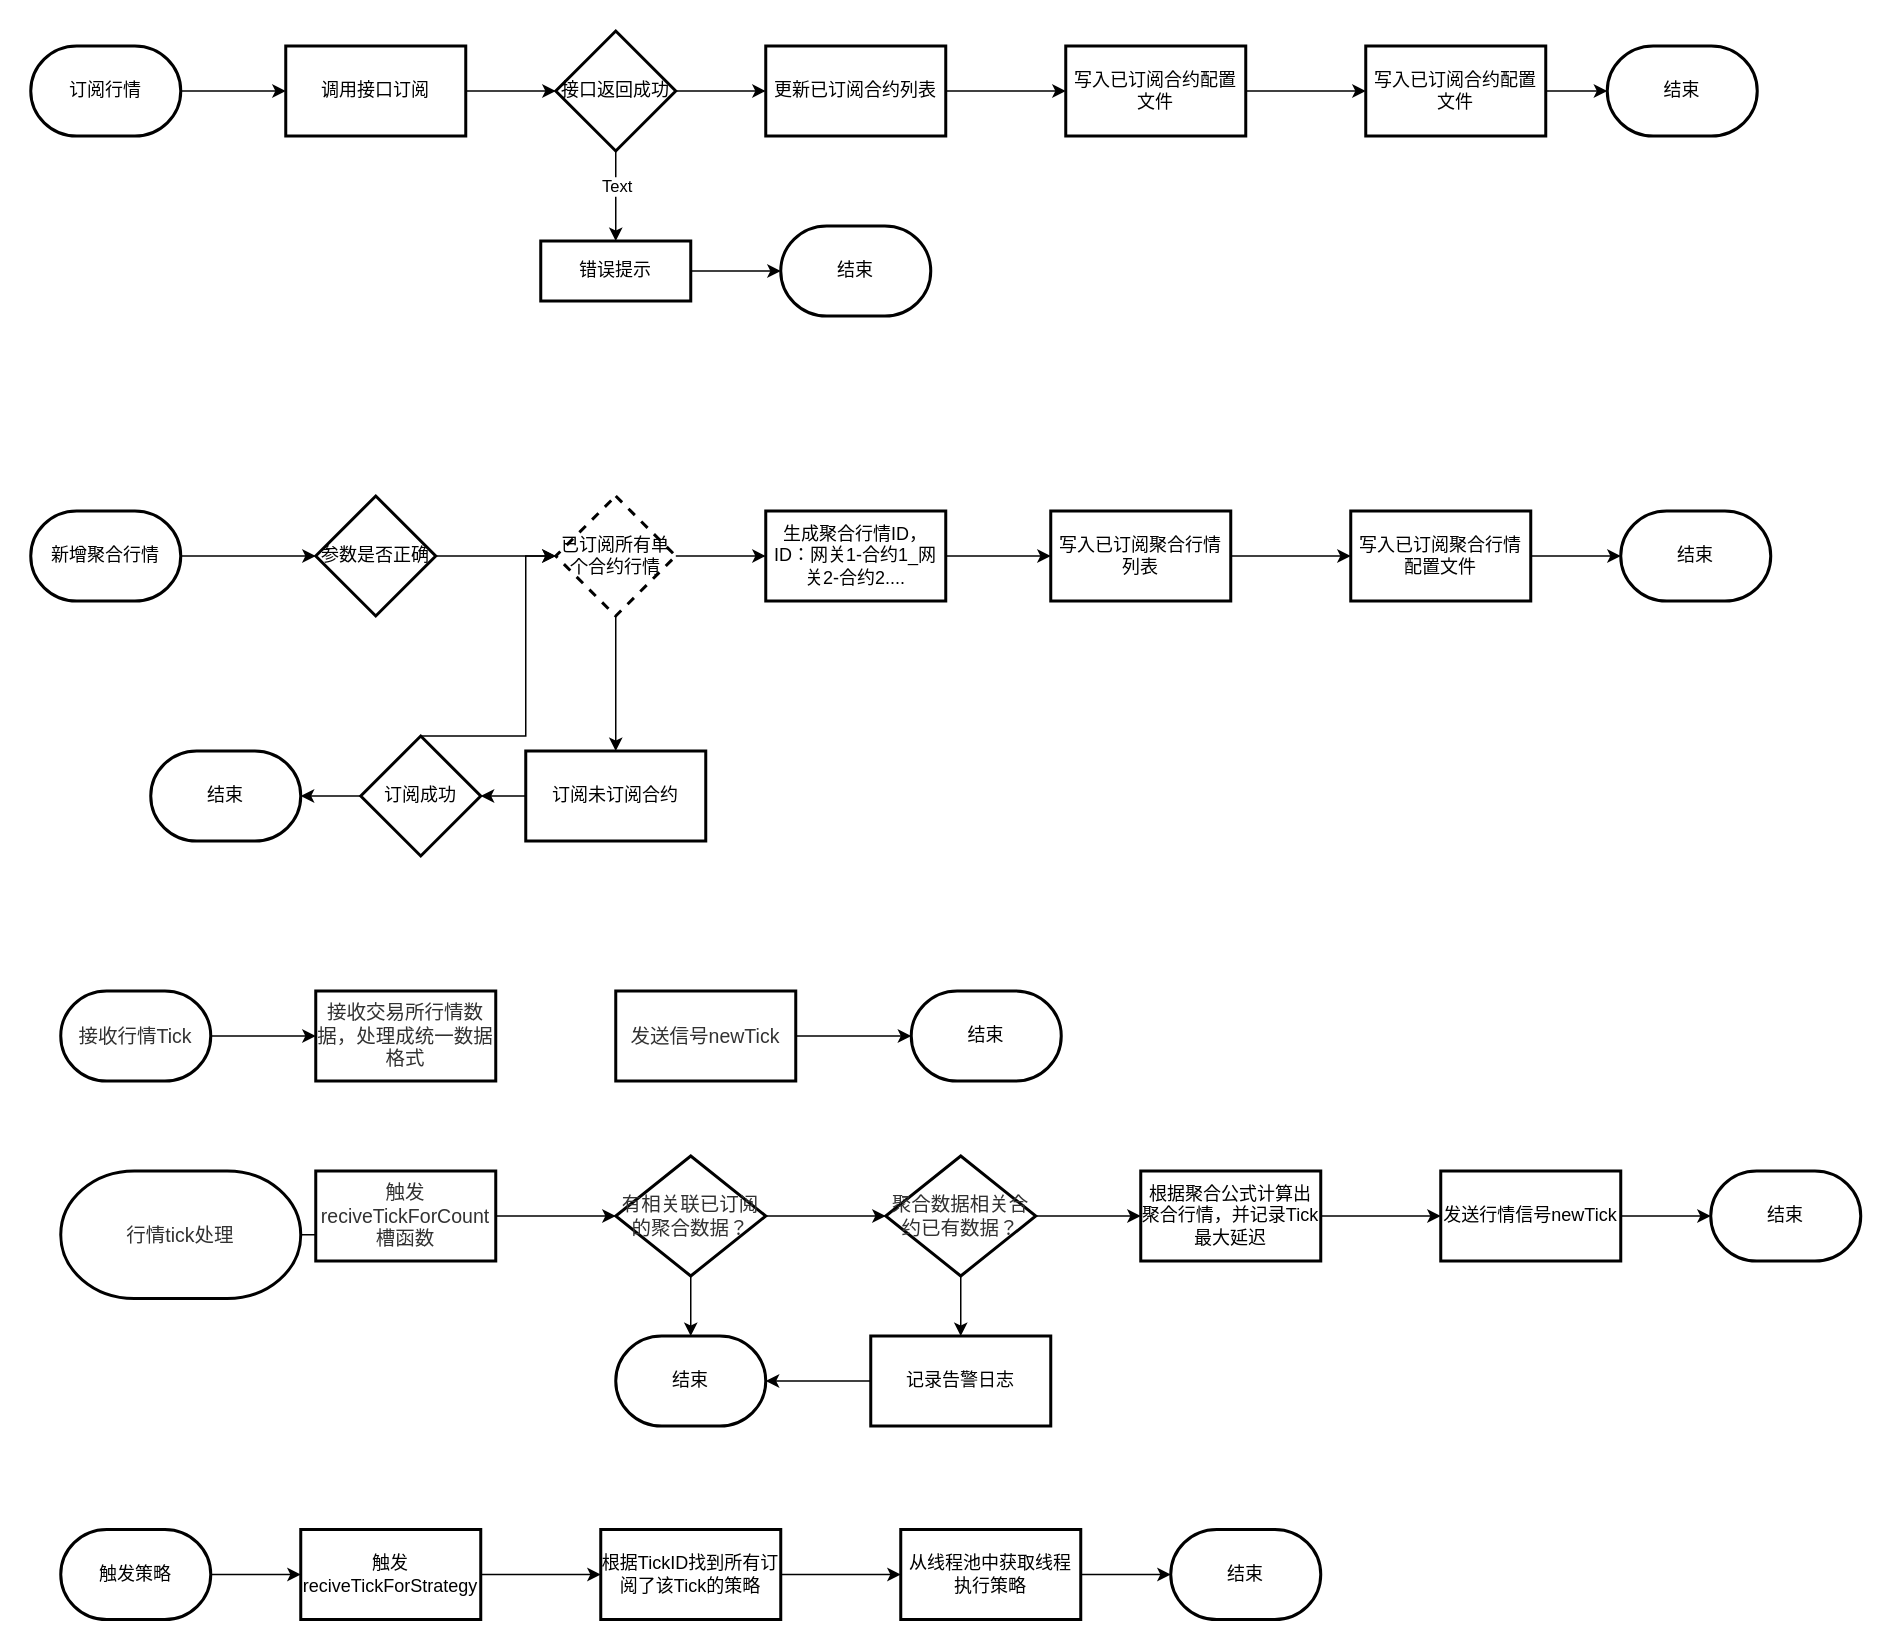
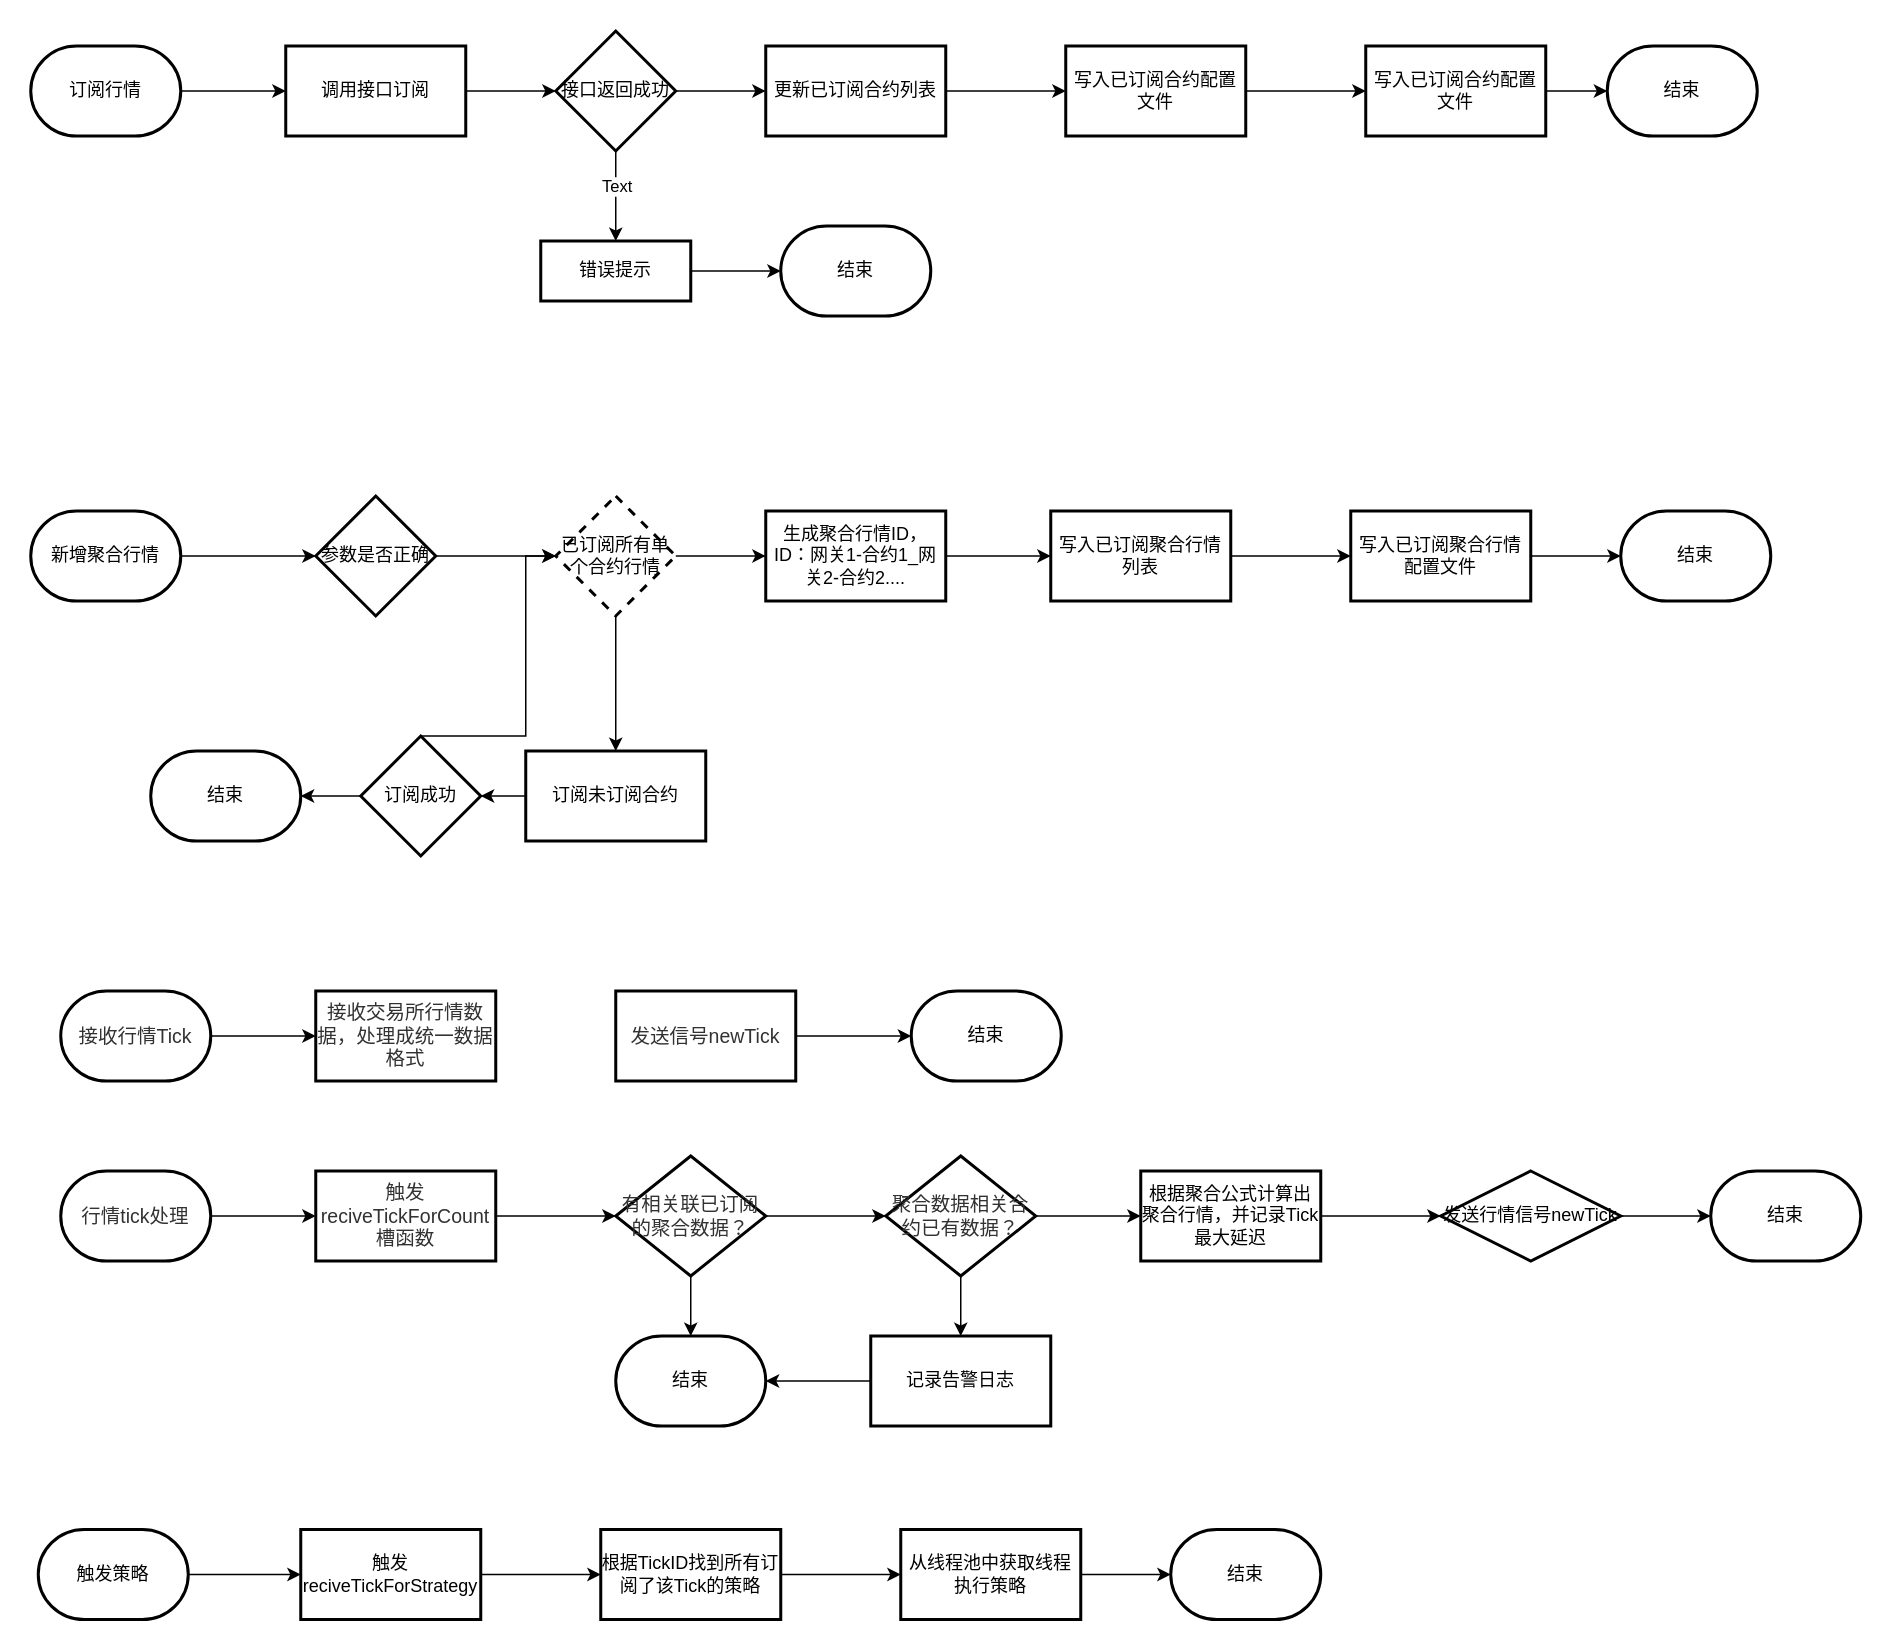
- <mxCell id="60" value="发送行情信号newTick" style="whiteSpace=wrap;html=1;strokeWidth=2;" parent="1" vertex="1"><mxGeometry x="960" y="780" width="120" height="60" as="geometry" /></mxCell>
+ <mxCell id="60" value="发送行情信号newTick" style="rhombus;whiteSpace=wrap;html=1;strokeWidth=2;" parent="1" vertex="1"><mxGeometry x="960" y="780" width="120" height="60" as="geometry" /></mxCell>
- <mxCell id="45" value="&lt;span style=&quot;color: rgb(50 , 50 , 50) ; font-family: &amp;#34;arial&amp;#34; ; font-size: 13px ; background-color: rgba(255 , 255 , 255 , 0.01)&quot;&gt;行情tick处理&lt;/span&gt;" style="strokeWidth=2;html=1;shape=mxgraph.flowchart.terminator;whiteSpace=wrap;" parent="1" vertex="1"><mxGeometry x="40" y="780" width="160" height="85" as="geometry" /></mxCell>
+ <mxCell id="45" value="&lt;span style=&quot;color: rgb(50 , 50 , 50) ; font-family: &amp;#34;arial&amp;#34; ; font-size: 13px ; background-color: rgba(255 , 255 , 255 , 0.01)&quot;&gt;行情tick处理&lt;/span&gt;" style="strokeWidth=2;html=1;shape=mxgraph.flowchart.terminator;whiteSpace=wrap;" parent="1" vertex="1"><mxGeometry x="40" y="780" width="100" height="60" as="geometry" /></mxCell>
- <mxCell id="65" value="触发策略" style="strokeWidth=2;html=1;shape=mxgraph.flowchart.terminator;whiteSpace=wrap;" parent="1" vertex="1"><mxGeometry x="40" y="1019" width="100" height="60" as="geometry" /></mxCell>
+ <mxCell id="65" value="触发策略" style="strokeWidth=2;html=1;shape=mxgraph.flowchart.terminator;whiteSpace=wrap;" parent="1" vertex="1"><mxGeometry x="25" y="1019" width="100" height="60" as="geometry" /></mxCell>
